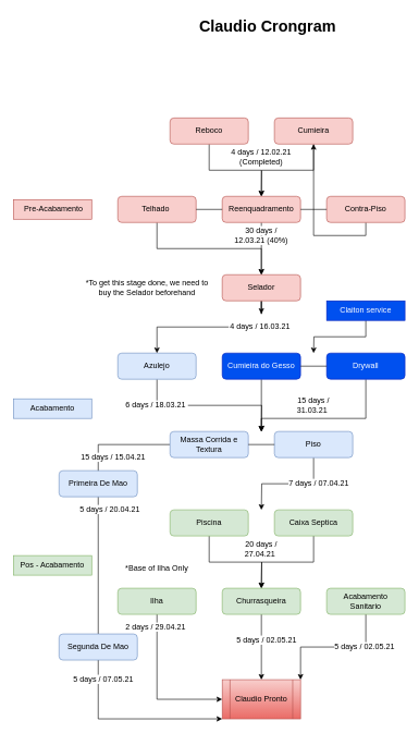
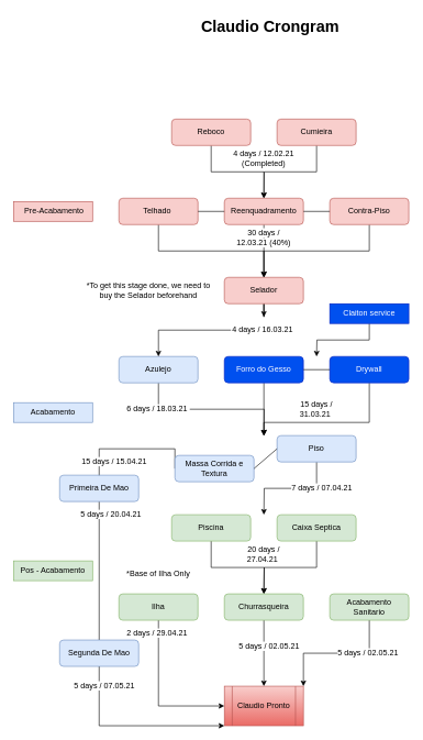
- <mxCell id="13" style="edgeStyle=orthogonalEdgeStyle;rounded=0;orthogonalLoop=1;jettySize=auto;html=1;exitX=0.5;exitY=1;exitDx=0;exitDy=0;" parent="1" source="14" target="6" edge="1"><mxGeometry relative="1" as="geometry" /></mxCell>
+ <mxCell id="13" style="edgeStyle=orthogonalEdgeStyle;rounded=0;orthogonalLoop=1;jettySize=auto;html=1;exitX=0.5;exitY=1;exitDx=0;exitDy=0;entryX=0.5;entryY=0;entryDx=0;entryDy=0;" parent="1" source="14" target="12" edge="1"><mxGeometry relative="1" as="geometry" /></mxCell>
- <mxCell id="19" value="Cumieira do Gesso" style="rounded=1;whiteSpace=wrap;html=1;fontSize=12;glass=0;strokeWidth=1;shadow=0;fillColor=#0050ef;strokeColor=#001DBC;fontColor=#ffffff;" parent="1" vertex="1"><mxGeometry x="340" y="540" width="120" height="40" as="geometry" /></mxCell>
+ <mxCell id="19" value="Forro do Gesso" style="rounded=1;whiteSpace=wrap;html=1;fontSize=12;glass=0;strokeWidth=1;shadow=0;fillColor=#0050ef;strokeColor=#001DBC;fontColor=#ffffff;" parent="1" vertex="1"><mxGeometry x="340" y="540" width="120" height="40" as="geometry" /></mxCell>
- <mxCell id="25" value="Massa Corrida e Textura" style="rounded=1;whiteSpace=wrap;html=1;fontSize=12;glass=0;strokeWidth=1;shadow=0;fillColor=#dae8fc;strokeColor=#6c8ebf;" parent="1" vertex="1"><mxGeometry x="260" y="660" width="120" height="40" as="geometry" /></mxCell>
+ <mxCell id="25" value="Massa Corrida e Textura" style="rounded=1;whiteSpace=wrap;html=1;fontSize=12;glass=0;strokeWidth=1;shadow=0;fillColor=#dae8fc;strokeColor=#6c8ebf;" parent="1" vertex="1"><mxGeometry x="265" y="690" width="120" height="40" as="geometry" /></mxCell>
